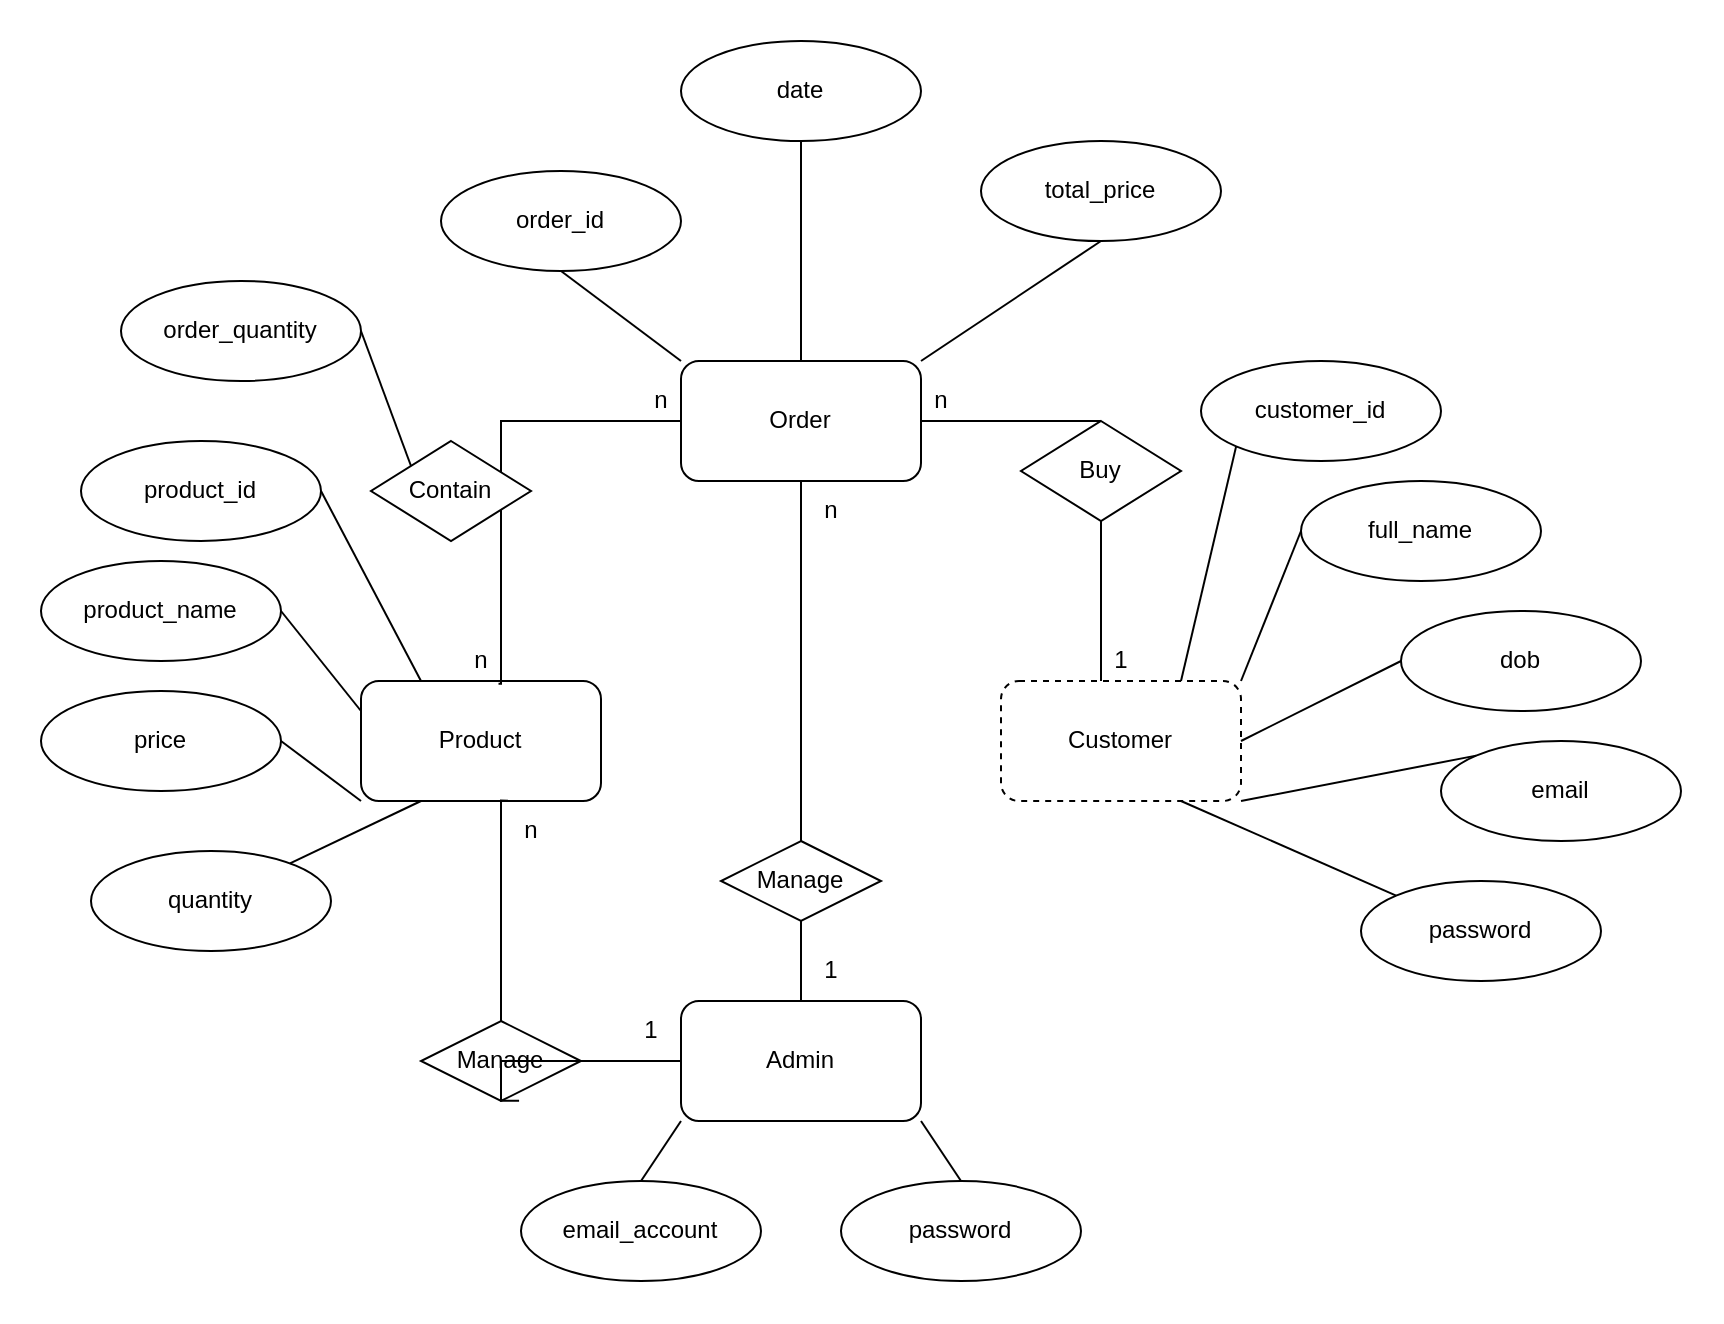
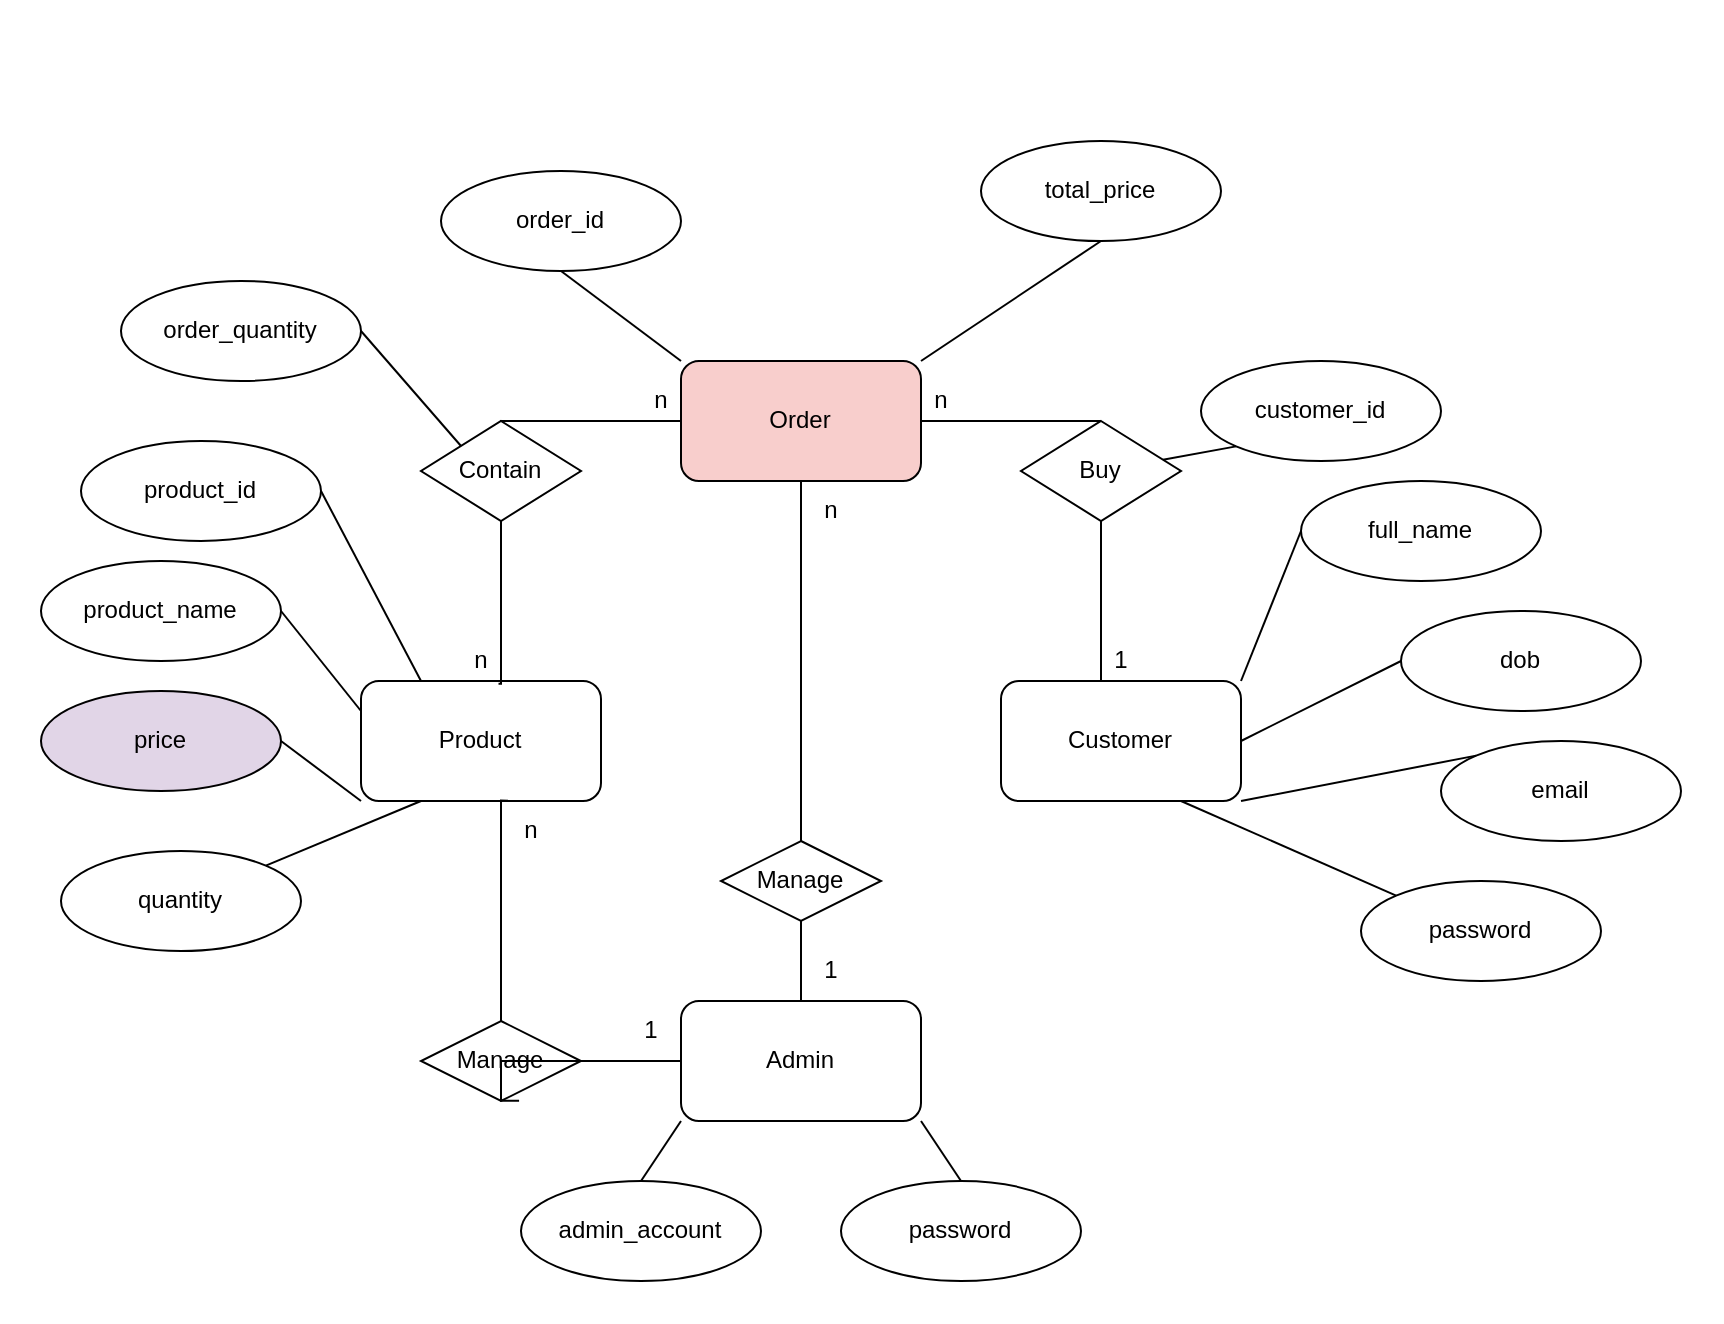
- <mxCell id="24" value="date" style="ellipse;whiteSpace=wrap;html=1;" parent="1" vertex="1"><mxGeometry x="340" y="20" width="120" height="50" as="geometry" /></mxCell>
- <mxCell id="27" value="" style="endArrow=none;html=1;rounded=0;exitX=0.5;exitY=1;exitDx=0;exitDy=0;entryX=0.5;entryY=0;entryDx=0;entryDy=0;" parent="1" source="24" target="6" edge="1"><mxGeometry width="50" height="50" relative="1" as="geometry"><mxPoint x="420" y="300" as="sourcePoint" /><mxPoint x="470" y="250" as="targetPoint" /></mxGeometry></mxCell>
- <mxCell id="6" value="Order" style="rounded=1;whiteSpace=wrap;html=1;" parent="1" vertex="1"><mxGeometry x="340" y="180" width="120" height="60" as="geometry" /></mxCell>
+ <mxCell id="6" value="Order" style="rounded=1;whiteSpace=wrap;html=1;fillColor=#f8cecc;" parent="1" vertex="1"><mxGeometry x="340" y="180" width="120" height="60" as="geometry" /></mxCell>
- <mxCell id="11" value="Contain" style="rhombus;whiteSpace=wrap;html=1;" parent="1" vertex="1"><mxGeometry x="185" y="220" width="80" height="50" as="geometry" /></mxCell>
+ <mxCell id="11" value="Contain" style="rhombus;whiteSpace=wrap;html=1;" parent="1" vertex="1"><mxGeometry x="210" y="210" width="80" height="50" as="geometry" /></mxCell>
- <mxCell id="30" value="" style="endArrow=none;html=1;rounded=0;exitX=0;exitY=1;exitDx=0;exitDy=0;entryX=0.75;entryY=0;entryDx=0;entryDy=0;" parent="1" source="14" target="2" edge="1"><mxGeometry width="50" height="50" relative="1" as="geometry"><mxPoint x="420" y="90" as="sourcePoint" /><mxPoint x="420" y="200" as="targetPoint" /></mxGeometry></mxCell>
+ <mxCell id="30" value="" style="endArrow=none;html=1;rounded=0;exitX=0;exitY=1;exitDx=0;exitDy=0;" parent="1" source="14" target="9" edge="1"><mxGeometry width="50" height="50" relative="1" as="geometry"><mxPoint x="420" y="90" as="sourcePoint" /><mxPoint x="420" y="200" as="targetPoint" /></mxGeometry></mxCell>
- <mxCell id="21" value="price" style="ellipse;whiteSpace=wrap;html=1;" parent="1" vertex="1"><mxGeometry y="345" width="120" height="50" as="geometry" x="20" /></mxCell>
+ <mxCell id="21" value="price" style="ellipse;whiteSpace=wrap;html=1;fillColor=#e1d5e7;" parent="1" vertex="1"><mxGeometry y="345" width="120" height="50" as="geometry" x="20" /></mxCell>
- <mxCell id="2" value="Customer" style="rounded=1;whiteSpace=wrap;html=1;dashed=1;" parent="1" vertex="1"><mxGeometry x="500" y="340" width="120" height="60" as="geometry" /></mxCell>
+ <mxCell id="2" value="Customer" style="rounded=1;whiteSpace=wrap;html=1;" parent="1" vertex="1"><mxGeometry x="500" y="340" width="120" height="60" as="geometry" /></mxCell>
- <mxCell id="22" value="quantity" style="ellipse;whiteSpace=wrap;html=1;" parent="1" vertex="1"><mxGeometry x="45" y="425" width="120" height="50" as="geometry" /></mxCell>
+ <mxCell id="22" value="quantity" style="ellipse;whiteSpace=wrap;html=1;" parent="1" vertex="1"><mxGeometry x="30" y="425" width="120" height="50" as="geometry" /></mxCell>
- <mxCell id="50" value="email_account" style="ellipse;whiteSpace=wrap;html=1;" parent="1" vertex="1"><mxGeometry x="260" y="590" width="120" height="50" as="geometry" /></mxCell>
+ <mxCell id="50" value="admin_account" style="ellipse;whiteSpace=wrap;html=1;" parent="1" vertex="1"><mxGeometry x="260" y="590" width="120" height="50" as="geometry" /></mxCell>
